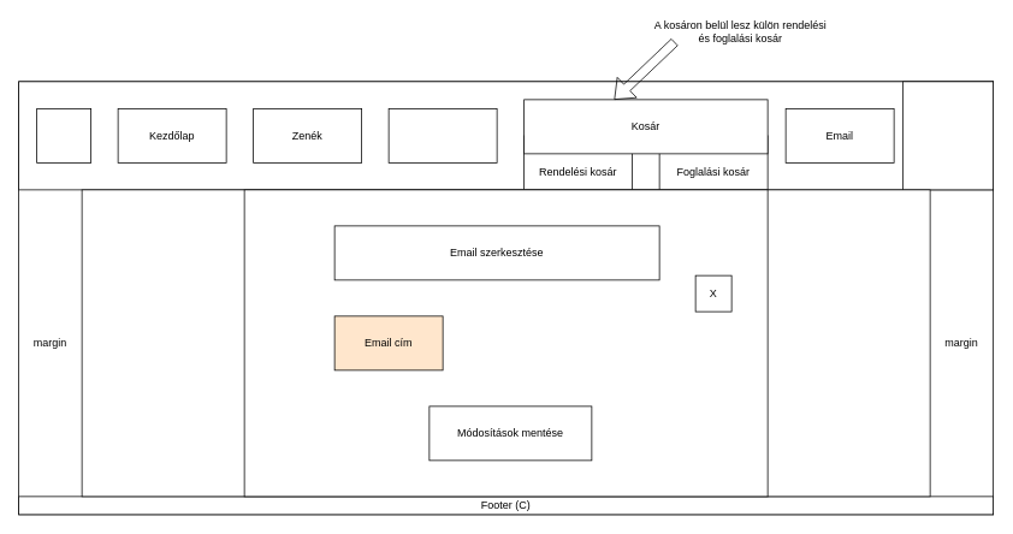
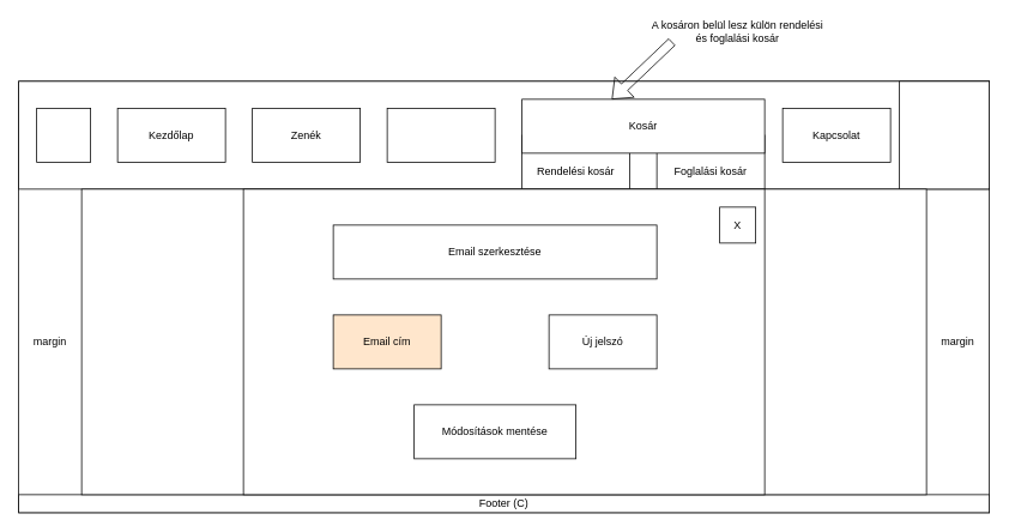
- <mxCell id="21" value="Email" style="text;html=1;align=center;verticalAlign=middle;whiteSpace=wrap;rounded=0;" vertex="1" parent="1"><mxGeometry x="870" y="120" width="120" height="60" as="geometry" /></mxCell>
+ <mxCell id="21" value="Kapcsolat" style="text;html=1;align=center;verticalAlign=middle;whiteSpace=wrap;rounded=0;" vertex="1" parent="1"><mxGeometry x="870" y="120" width="120" height="60" as="geometry" /></mxCell>
- <mxCell id="28" value="X" style="rounded=0;whiteSpace=wrap;html=1;" vertex="1" parent="1"><mxGeometry x="770" y="305" width="40" height="40" as="geometry" /></mxCell>
+ <mxCell id="28" value="X" style="rounded=0;whiteSpace=wrap;html=1;" vertex="1" parent="1"><mxGeometry x="800" y="230" width="40" height="40" as="geometry" /></mxCell>
+ <mxCell id="30" value="Új jelszó" style="rounded=0;whiteSpace=wrap;html=1;" vertex="1" parent="1"><mxGeometry x="610" y="350" width="120" height="60" as="geometry" /></mxCell>
- <mxCell id="31" value="Módosítások mentése" style="rounded=0;whiteSpace=wrap;html=1;" vertex="1" parent="1"><mxGeometry x="475" y="450" width="180" height="60" as="geometry" /></mxCell>
+ <mxCell id="31" value="Módosítások mentése" style="rounded=0;whiteSpace=wrap;html=1;" vertex="1" parent="1"><mxGeometry x="460" y="450" width="180" height="60" as="geometry" /></mxCell>
